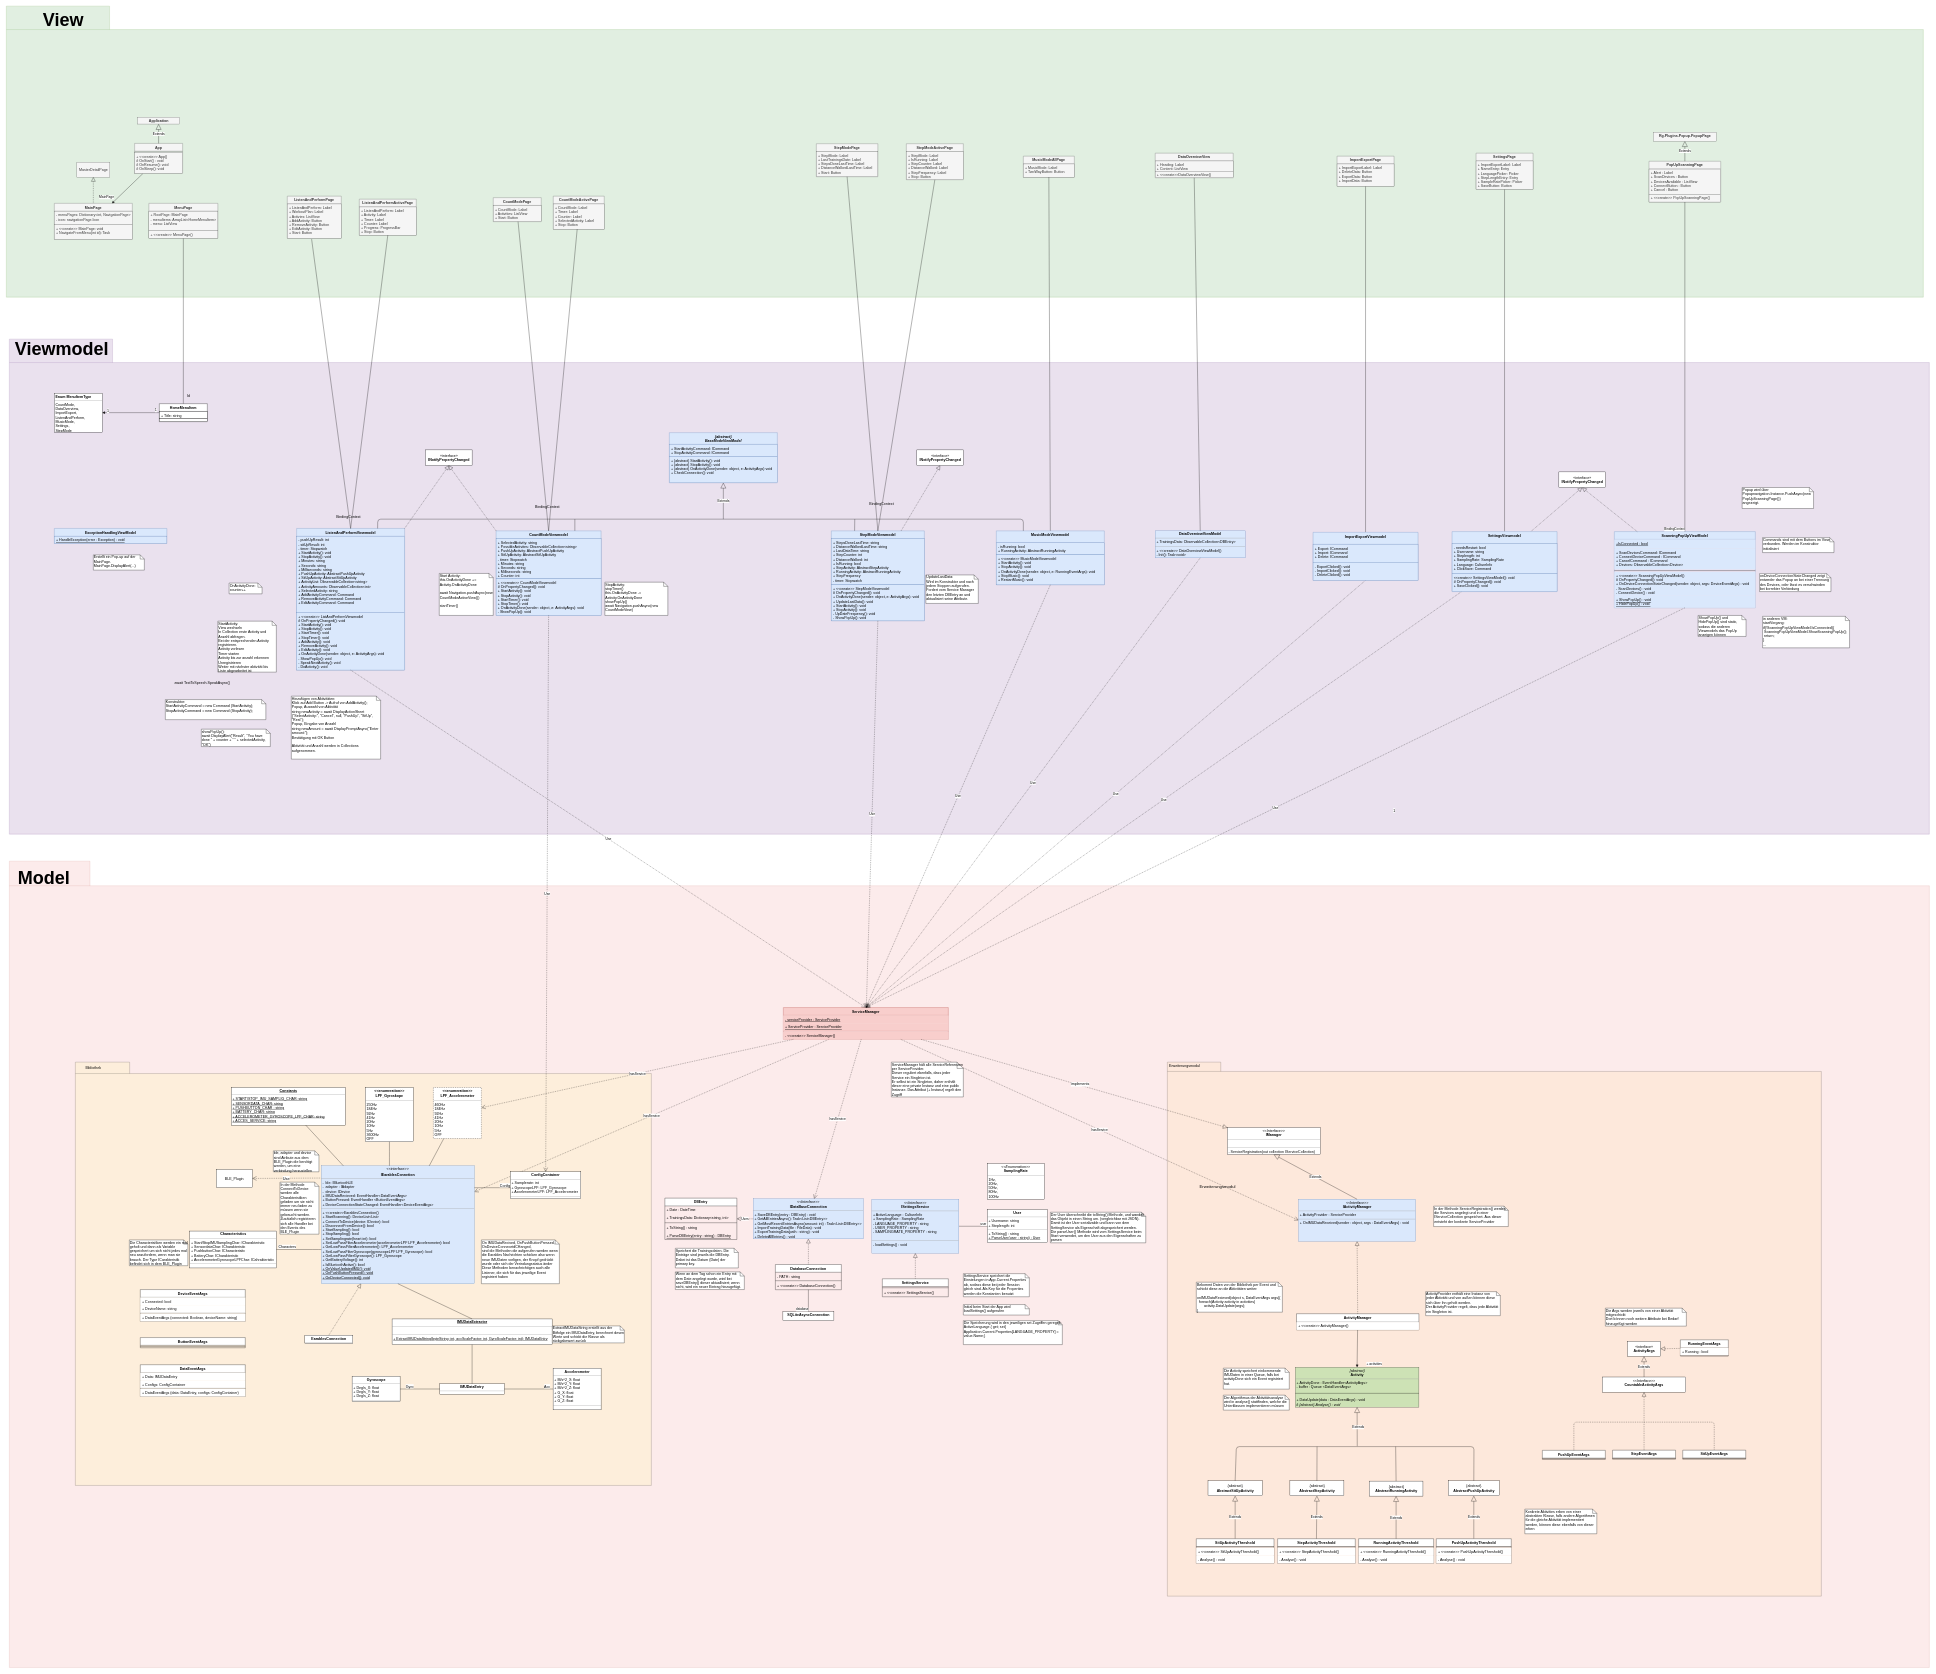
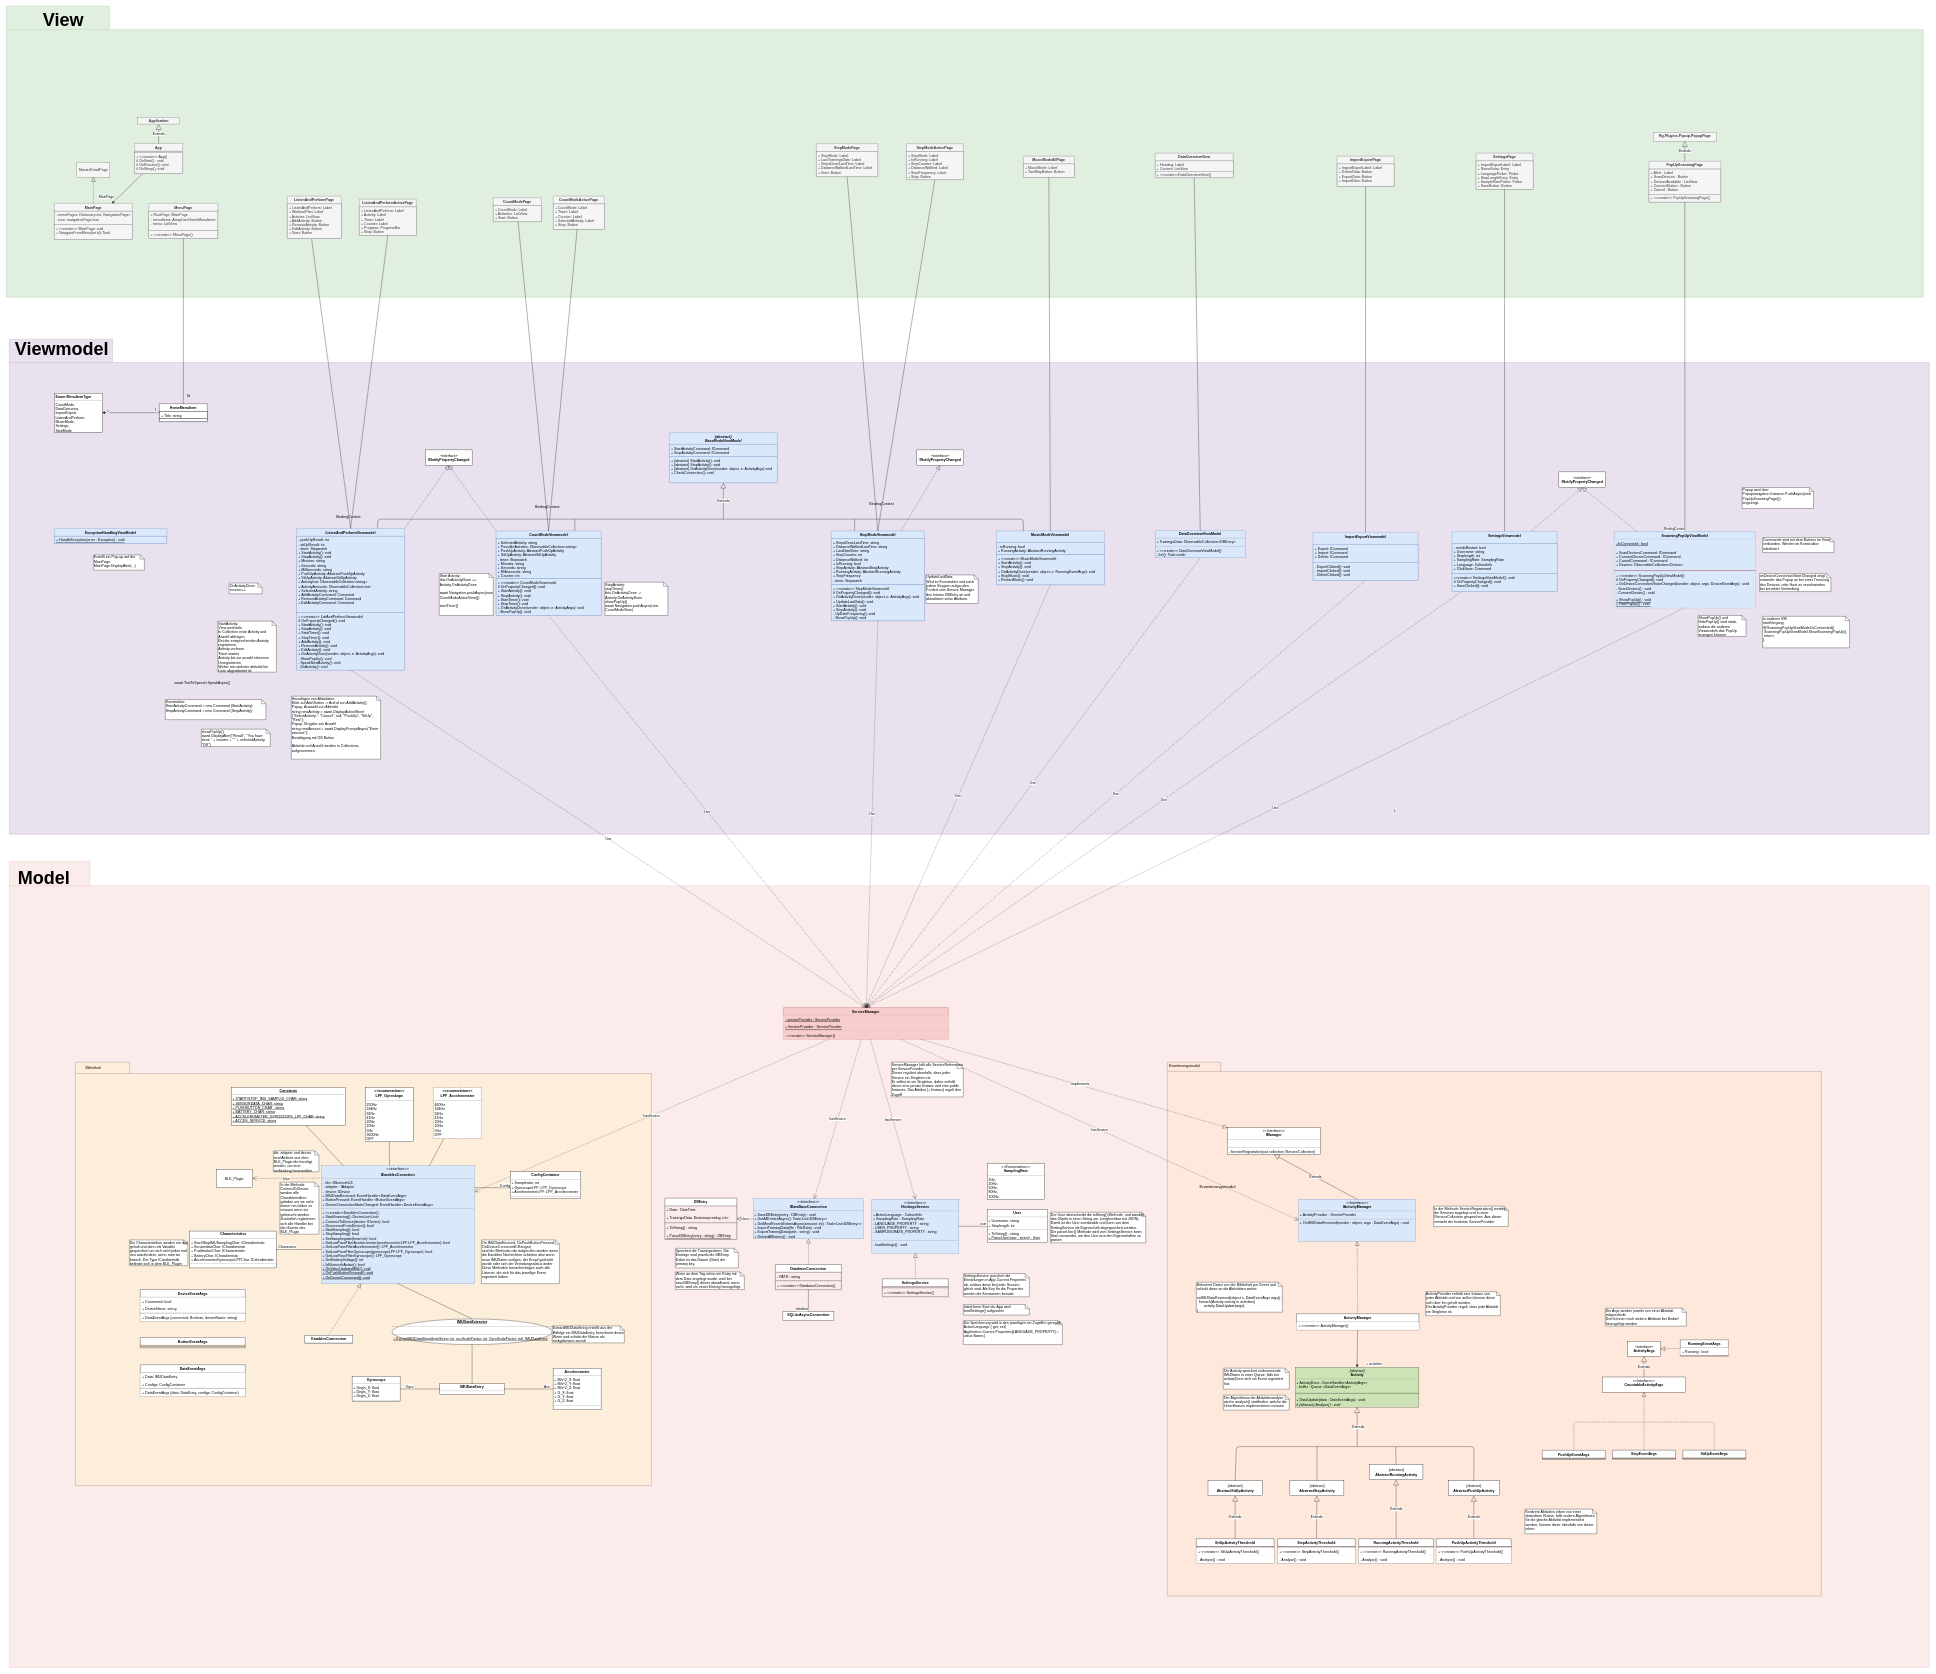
- <mxCell id="224" value="Use" style="endArrow=open;endSize=12;dashed=1;html=1;exitX=0.5;exitY=1;exitDx=0;exitDy=0;" parent="1" source="162" target="63" edge="1"><mxGeometry width="160" relative="1" as="geometry"><mxPoint x="3520" y="1836" as="sourcePoint" /><mxPoint x="2915" y="3420" as="targetPoint" /></mxGeometry></mxCell>
+ <mxCell id="224" value="Use" style="endArrow=open;endSize=12;dashed=1;html=1;entryX=0.5;entryY=0;entryDx=0;entryDy=0;exitX=0.5;exitY=1;exitDx=0;exitDy=0;" parent="1" source="162" target="55" edge="1"><mxGeometry width="160" relative="1" as="geometry"><mxPoint x="3520" y="1836" as="sourcePoint" /><mxPoint x="2915" y="3420" as="targetPoint" /></mxGeometry></mxCell>
- <mxCell id="73" value="hasService" style="endArrow=open;endSize=12;dashed=1;html=1;" parent="1" source="55" target="93" edge="1"><mxGeometry width="160" relative="1" as="geometry"><mxPoint x="4003" y="3868.5" as="sourcePoint" /><mxPoint x="3069" y="3885.5" as="targetPoint" /></mxGeometry></mxCell>
+ <mxCell id="73" value="hasService" style="endArrow=open;endSize=12;dashed=1;html=1;entryX=0.5;entryY=0;entryDx=0;entryDy=0;" parent="1" source="55" target="153" edge="1"><mxGeometry width="160" relative="1" as="geometry"><mxPoint x="4003" y="3868.5" as="sourcePoint" /><mxPoint x="3069" y="3885.5" as="targetPoint" /></mxGeometry></mxCell>
- <mxCell id="71" value="&lt;p style=&quot;margin: 0px ; margin-top: 4px ; text-align: center&quot;&gt;&lt;b&gt;&lt;u&gt;IMUDataExtractor&lt;/u&gt;&lt;/b&gt;&lt;br&gt;&lt;/p&gt;&lt;hr size=&quot;1&quot;&gt;&lt;p style=&quot;margin: 0px ; margin-left: 4px&quot;&gt;&lt;u&gt;&lt;br&gt;&lt;/u&gt;&lt;/p&gt;&lt;hr size=&quot;1&quot;&gt;&lt;p style=&quot;margin: 0px ; margin-left: 4px&quot;&gt;&lt;u&gt;+ ExtractIMUDataString(byteString: int, accScaleFactor&lt;span&gt;: int, GyroScaleFactor: int): IMUDataEntry&lt;/span&gt;&lt;/u&gt;&lt;/p&gt;" style="verticalAlign=top;align=left;overflow=fill;fontSize=12;fontFamily=Helvetica;html=1;" parent="1" vertex="1"><mxGeometry x="1305.75" y="4396" width="533.5" height="85.5" as="geometry" /></mxCell>
+ <mxCell id="71" value="&lt;p style=&quot;margin: 0px ; margin-top: 4px ; text-align: center&quot;&gt;&lt;b&gt;&lt;u&gt;IMUDataExtractor&lt;/u&gt;&lt;/b&gt;&lt;br&gt;&lt;/p&gt;&lt;hr size=&quot;1&quot;&gt;&lt;p style=&quot;margin: 0px ; margin-left: 4px&quot;&gt;&lt;u&gt;&lt;br&gt;&lt;/u&gt;&lt;/p&gt;&lt;hr size=&quot;1&quot;&gt;&lt;p style=&quot;margin: 0px ; margin-left: 4px&quot;&gt;&lt;u&gt;+ ExtractIMUDataString(byteString: int, accScaleFactor&lt;span&gt;: int, GyroScaleFactor: int): IMUDataEntry&lt;/span&gt;&lt;/u&gt;&lt;/p&gt;" style="ellipse;verticalAlign=top;align=left;overflow=fill;fontSize=12;fontFamily=Helvetica;html=1;" parent="1" vertex="1"><mxGeometry x="1305.75" y="4396" width="533.5" height="85.5" as="geometry" /></mxCell>
- <mxCell id="34" value="{abstract}&lt;br&gt;&lt;b&gt;AbstractRunningActivity&lt;/b&gt;" style="html=1;" parent="1" vertex="1"><mxGeometry x="4563" y="4936.5" width="179" height="50" as="geometry" /></mxCell>
+ <mxCell id="34" value="{abstract}&lt;br&gt;&lt;b&gt;AbstractRunningActivity&lt;/b&gt;" style="html=1;" parent="1" vertex="1"><mxGeometry x="4563" y="4881.5" width="179" height="50" as="geometry" /></mxCell>
